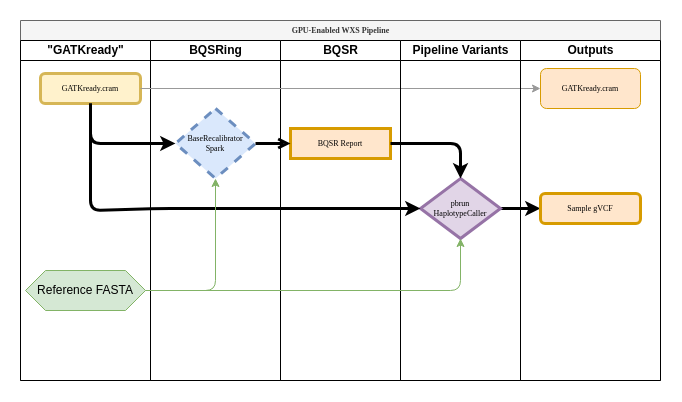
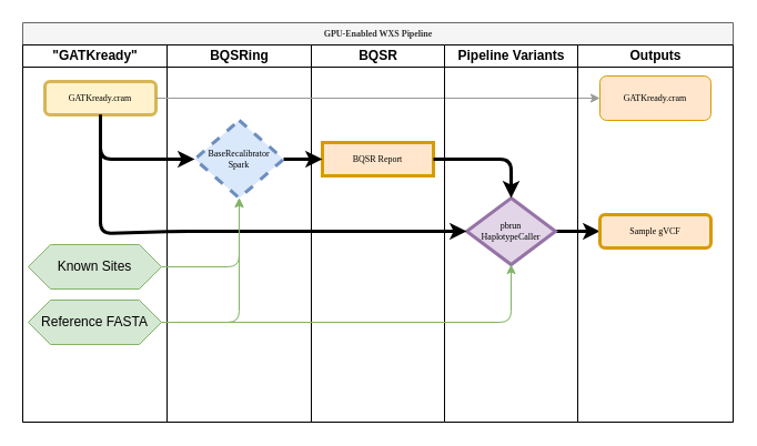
- <mxCell id="13" value="" style="edgeStyle=orthogonalEdgeStyle;rounded=0;orthogonalLoop=1;jettySize=auto;html=1;strokeWidth=3;endArrow=open;" parent="2" source="9" target="11" edge="1"><mxGeometry relative="1" as="geometry" /></mxCell>
+ <mxCell id="13" value="" style="edgeStyle=orthogonalEdgeStyle;rounded=0;orthogonalLoop=1;jettySize=auto;html=1;strokeWidth=3;" parent="2" source="9" target="11" edge="1"><mxGeometry relative="1" as="geometry" /></mxCell>
+ <mxCell id="5" value="Known Sites" style="shape=hexagon;perimeter=hexagonPerimeter2;whiteSpace=wrap;html=1;fixedSize=1;fillColor=#d5e8d4;strokeColor=#82b366;" parent="3" vertex="1"><mxGeometry x="5" y="180" width="120" height="40" as="geometry" /></mxCell>
+ <mxCell id="29" value="" style="endArrow=classic;html=1;rounded=1;strokeColor=#82b366;strokeWidth=1;fillColor=#d5e8d4;entryX=0.5;entryY=1;entryDx=0;entryDy=0;exitX=1;exitY=0.5;exitDx=0;exitDy=0;" parent="2" source="5" target="9" edge="1"><mxGeometry width="50" height="50" relative="1" as="geometry"><mxPoint x="200" y="313" as="sourcePoint" /><mxPoint x="160" y="123" as="targetPoint" /><Array as="points"><mxPoint x="195" y="220" /></Array></mxGeometry></mxCell>
